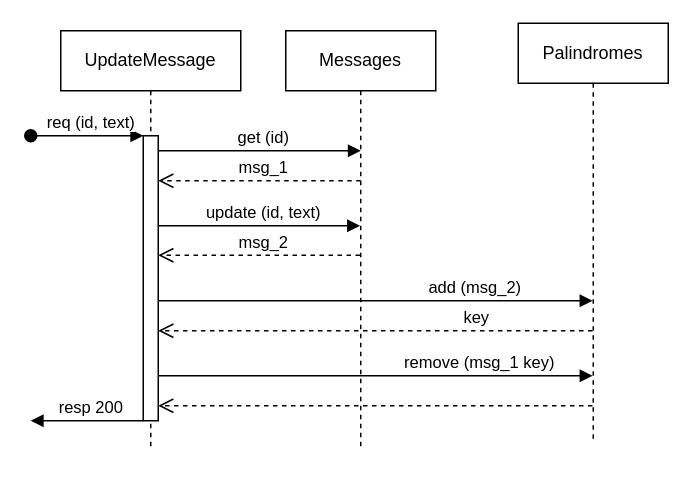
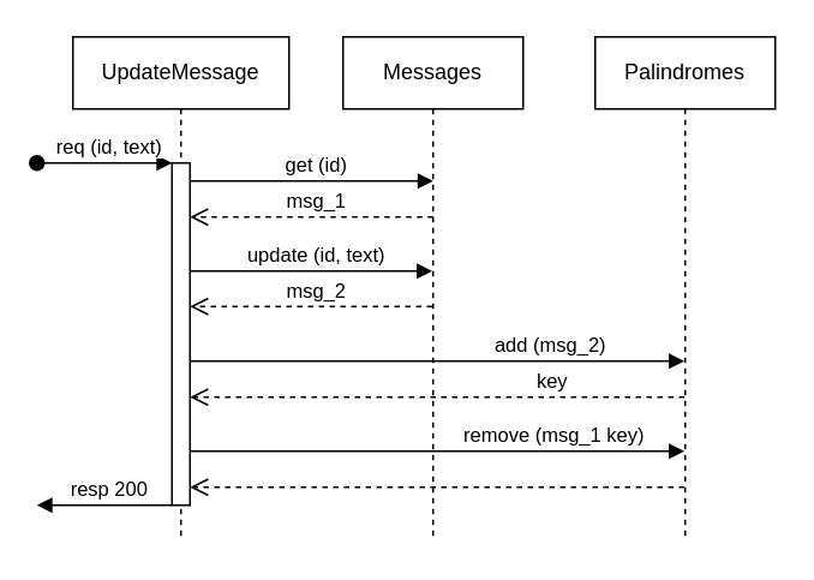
- <mxCell id="7" value="Palindromes" style="shape=umlLifeline;perimeter=lifelinePerimeter;whiteSpace=wrap;html=1;container=0;dropTarget=0;collapsible=0;recursiveResize=0;outlineConnect=0;portConstraint=eastwest;newEdgeStyle={&quot;edgeStyle&quot;:&quot;elbowEdgeStyle&quot;,&quot;elbow&quot;:&quot;vertical&quot;,&quot;curved&quot;:0,&quot;rounded&quot;:0};" vertex="1" parent="1"><mxGeometry x="345" y="15" width="100" height="280" as="geometry" /></mxCell>
+ <mxCell id="7" value="Palindromes" style="shape=umlLifeline;perimeter=lifelinePerimeter;whiteSpace=wrap;html=1;container=0;dropTarget=0;collapsible=0;recursiveResize=0;outlineConnect=0;portConstraint=eastwest;newEdgeStyle={&quot;edgeStyle&quot;:&quot;elbowEdgeStyle&quot;,&quot;elbow&quot;:&quot;vertical&quot;,&quot;curved&quot;:0,&quot;rounded&quot;:0};" vertex="1" parent="1"><mxGeometry x="330" y="20" width="100" height="280" as="geometry" /></mxCell>
